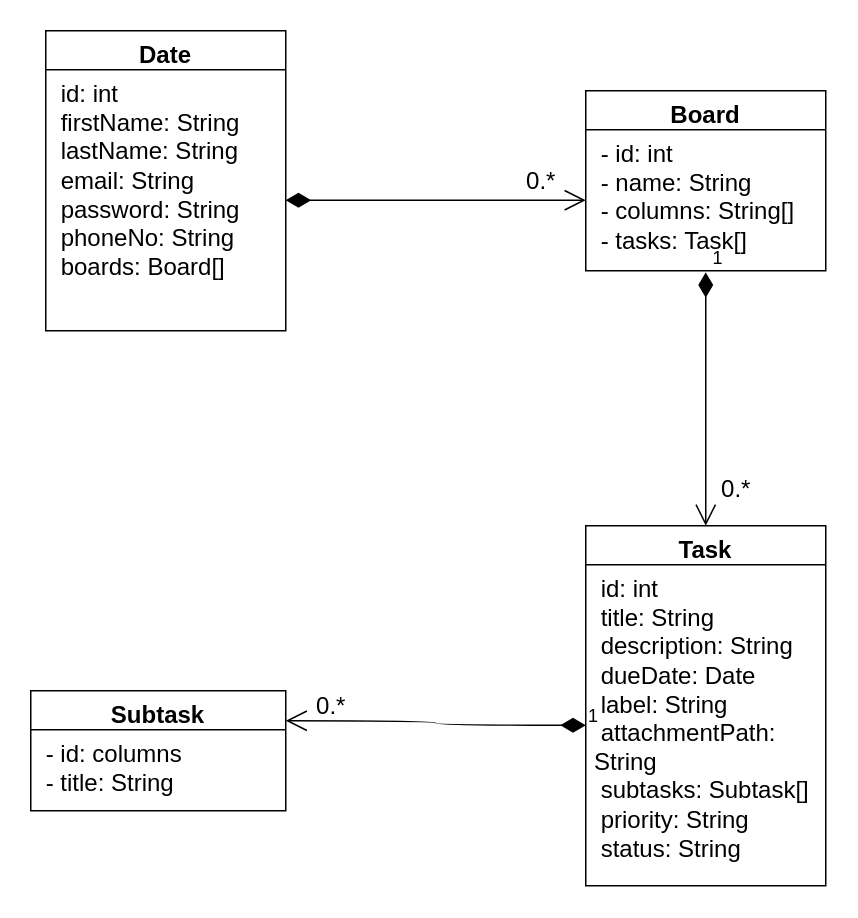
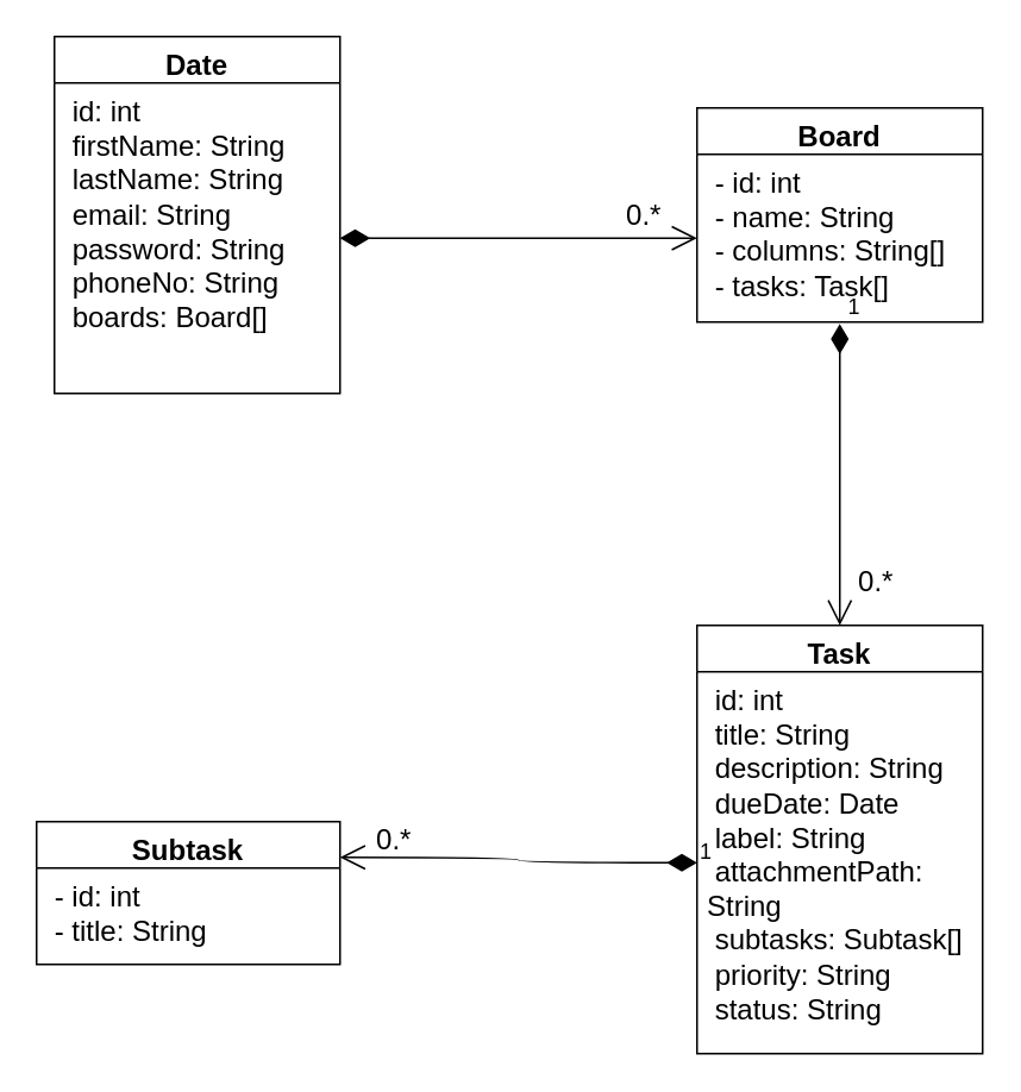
- <mxCell id="14" value="&amp;nbsp;- id: columns&lt;br&gt;&amp;nbsp;- title: String" style="text;strokeColor=none;fillColor=none;align=left;verticalAlign=top;spacingLeft=4;spacingRight=4;overflow=hidden;rotatable=0;points=[[0,0.5],[1,0.5]];portConstraint=eastwest;whiteSpace=wrap;html=1;fontSize=16;" vertex="1" parent="13"><mxGeometry y="26" width="170" height="54" as="geometry" /></mxCell>
+ <mxCell id="14" value="&amp;nbsp;- id: int&lt;br&gt;&amp;nbsp;- title: String" style="text;strokeColor=none;fillColor=none;align=left;verticalAlign=top;spacingLeft=4;spacingRight=4;overflow=hidden;rotatable=0;points=[[0,0.5],[1,0.5]];portConstraint=eastwest;whiteSpace=wrap;html=1;fontSize=16;" vertex="1" parent="13"><mxGeometry y="26" width="170" height="54" as="geometry" /></mxCell>
